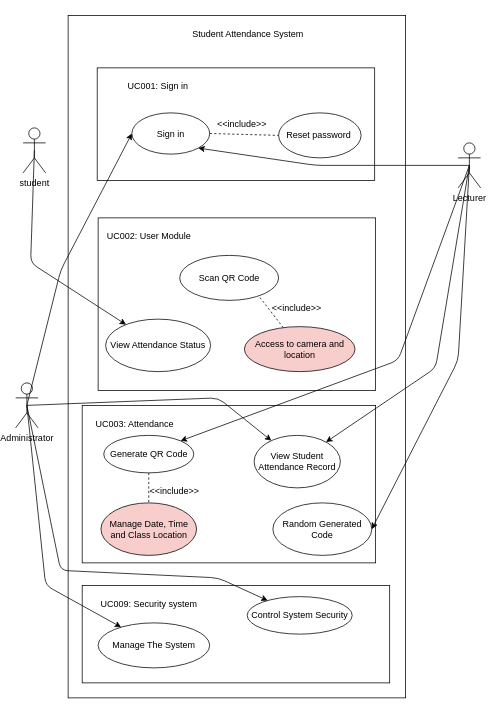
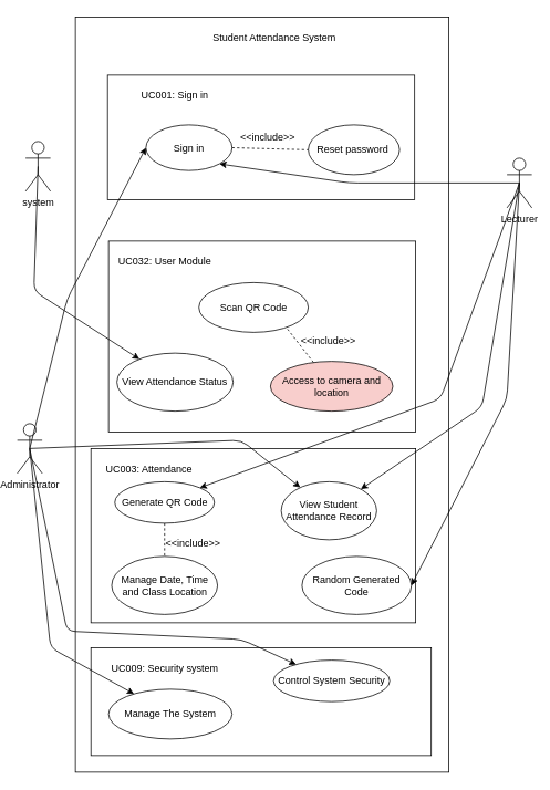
- <mxCell id="2" value="student&lt;br&gt;" style="shape=umlActor;verticalLabelPosition=bottom;verticalAlign=top;html=1;outlineConnect=0;" parent="1" vertex="1"><mxGeometry x="30" y="170" width="30" height="60" as="geometry" /></mxCell>
+ <mxCell id="2" value="system&lt;br&gt;" style="shape=umlActor;verticalLabelPosition=bottom;verticalAlign=top;html=1;outlineConnect=0;" parent="1" vertex="1"><mxGeometry x="30" y="170" width="30" height="60" as="geometry" /></mxCell>
- <mxCell id="10" value="UC002: User Module" style="text;html=1;strokeColor=none;fillColor=none;align=center;verticalAlign=middle;whiteSpace=wrap;rounded=0;" parent="1" vertex="1"><mxGeometry x="118.75" y="300" width="157.5" height="30" as="geometry" /></mxCell>
+ <mxCell id="10" value="UC032: User Module" style="text;html=1;strokeColor=none;fillColor=none;align=center;verticalAlign=middle;whiteSpace=wrap;rounded=0;" parent="1" vertex="1"><mxGeometry x="118.75" y="300" width="157.5" height="30" as="geometry" /></mxCell>
- <mxCell id="13" value="Manage Date, Time and Class Location" style="ellipse;whiteSpace=wrap;html=1;fillColor=#f8cecc;" parent="1" vertex="1"><mxGeometry x="133.75" y="670" width="127.5" height="70" as="geometry" /></mxCell>
+ <mxCell id="13" value="Manage Date, Time and Class Location" style="ellipse;whiteSpace=wrap;html=1;" parent="1" vertex="1"><mxGeometry x="133.75" y="670" width="127.5" height="70" as="geometry" /></mxCell>
